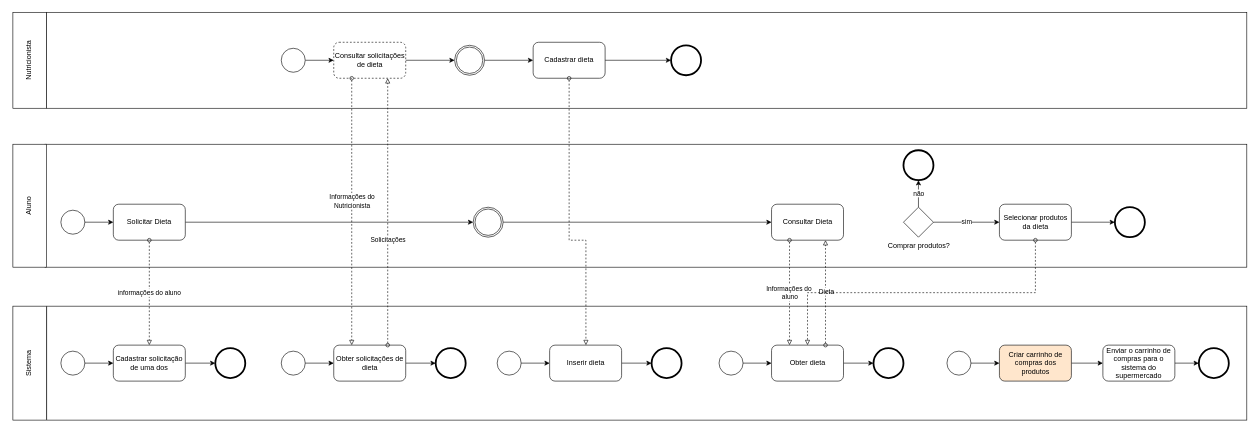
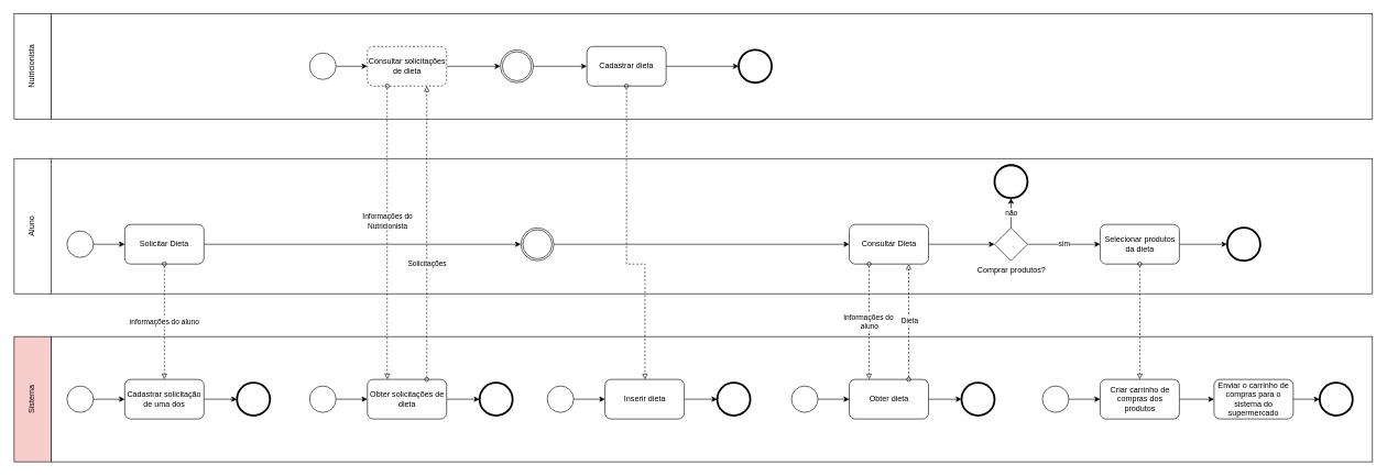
+ <mxCell id="39" style="edgeStyle=orthogonalEdgeStyle;rounded=0;orthogonalLoop=1;jettySize=auto;html=1;" edge="1" parent="1" source="40" target="54"><mxGeometry relative="1" as="geometry"><mxPoint x="1498" y="350" as="targetPoint" /></mxGeometry></mxCell>
- <mxCell id="62" style="edgeStyle=orthogonalEdgeStyle;rounded=0;orthogonalLoop=1;jettySize=auto;html=1;dashed=1;endArrow=block;endFill=0;startArrow=oval;startFill=0;exitX=0.5;exitY=1;exitDx=0;exitDy=0;" edge="1" parent="1" source="56" target="43"><mxGeometry relative="1" as="geometry"><mxPoint x="1326" y="410" as="sourcePoint" /><mxPoint x="1326" y="585" as="targetPoint" /></mxGeometry></mxCell>
+ <mxCell id="62" style="edgeStyle=orthogonalEdgeStyle;rounded=0;orthogonalLoop=1;jettySize=auto;html=1;dashed=1;entryX=0.5;entryY=0;entryDx=0;entryDy=0;endArrow=block;endFill=0;startArrow=oval;startFill=0;exitX=0.5;exitY=1;exitDx=0;exitDy=0;" edge="1" parent="1" source="56" target="60"><mxGeometry relative="1" as="geometry"><mxPoint x="1326" y="410" as="sourcePoint" /><mxPoint x="1326" y="585" as="targetPoint" /></mxGeometry></mxCell>
- <mxCell id="13" value="Sistema" style="rounded=0;whiteSpace=wrap;html=1;textDirection=vertical-lr;rotation=-180;" vertex="1" parent="1"><mxGeometry x="20.5" y="510" width="56" height="190" as="geometry" /></mxCell>
+ <mxCell id="13" value="Sistema" style="rounded=0;whiteSpace=wrap;html=1;textDirection=vertical-lr;rotation=-180;fillColor=#f8cecc;" vertex="1" parent="1"><mxGeometry x="20.5" y="510" width="56" height="190" as="geometry" /></mxCell>
- <mxCell id="60" value="Criar carrinho de compras dos produtos" style="whiteSpace=wrap;html=1;rounded=1;fillColor=#ffe6cc;" vertex="1" parent="1"><mxGeometry x="1665.5" y="575" width="120" height="60" as="geometry" /></mxCell>
+ <mxCell id="60" value="Criar carrinho de compras dos produtos" style="whiteSpace=wrap;html=1;rounded=1;" vertex="1" parent="1"><mxGeometry x="1665.5" y="575" width="120" height="60" as="geometry" /></mxCell>
